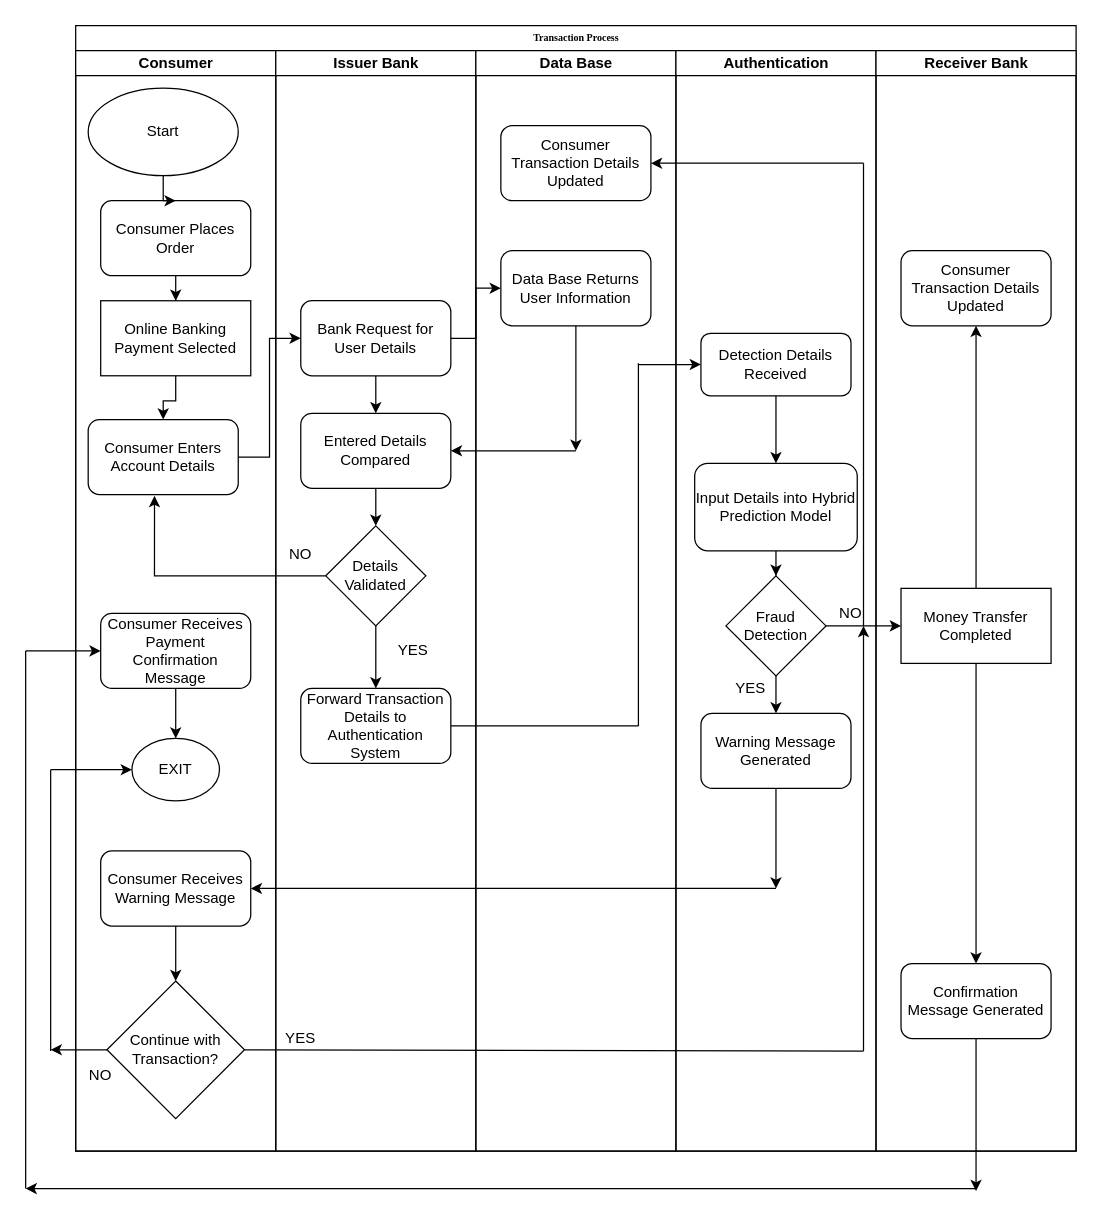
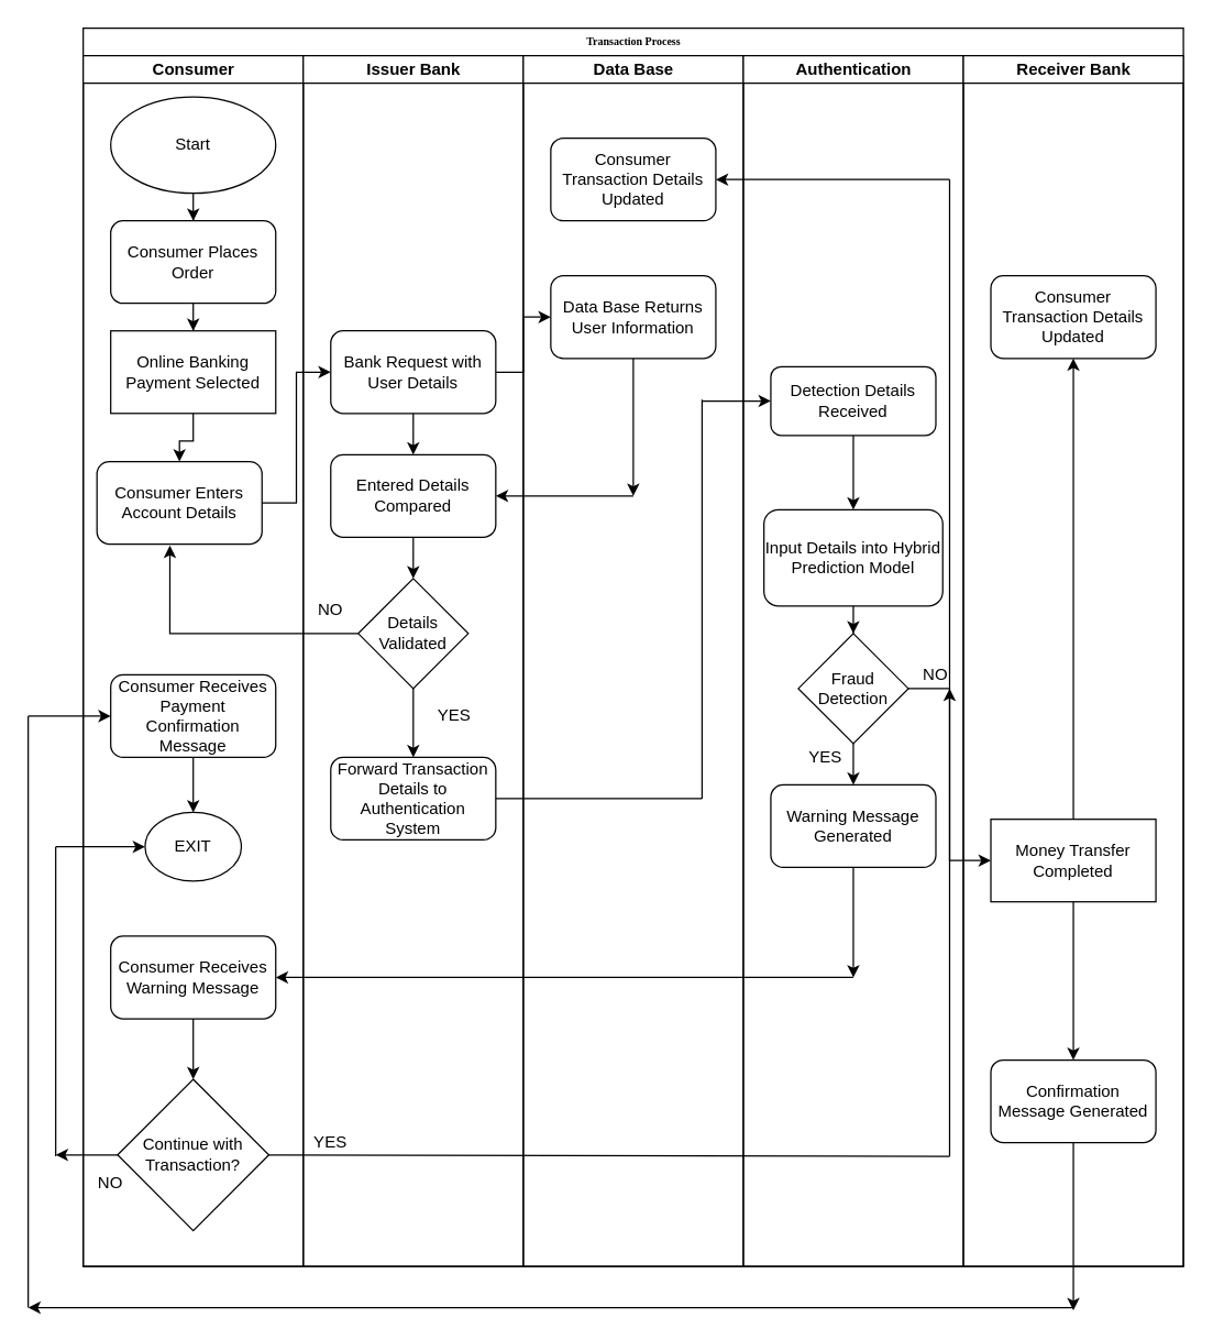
- <mxCell id="7" value="Start" style="ellipse;whiteSpace=wrap;html=1;" vertex="1" parent="3"><mxGeometry x="10" y="30" width="120" height="70" as="geometry" /></mxCell>
+ <mxCell id="7" value="Start" style="ellipse;whiteSpace=wrap;html=1;" vertex="1" parent="3"><mxGeometry x="20" y="30" width="120" height="70" as="geometry" /></mxCell>
- <mxCell id="20" value="Bank Request for User Details" style="rounded=1;whiteSpace=wrap;html=1;" vertex="1" parent="18"><mxGeometry x="20" y="200" width="120" height="60" as="geometry" /></mxCell>
+ <mxCell id="20" value="Bank Request with User Details" style="rounded=1;whiteSpace=wrap;html=1;" vertex="1" parent="18"><mxGeometry x="20" y="200" width="120" height="60" as="geometry" /></mxCell>
- <mxCell id="43" value="Money Transfer Completed" style="rounded=0;whiteSpace=wrap;html=1;" vertex="1" parent="41"><mxGeometry x="20" y="430" width="120" height="60" as="geometry" /></mxCell>
+ <mxCell id="43" value="Money Transfer Completed" style="rounded=0;whiteSpace=wrap;html=1;" vertex="1" parent="41"><mxGeometry x="20" y="555" width="120" height="60" as="geometry" /></mxCell>
